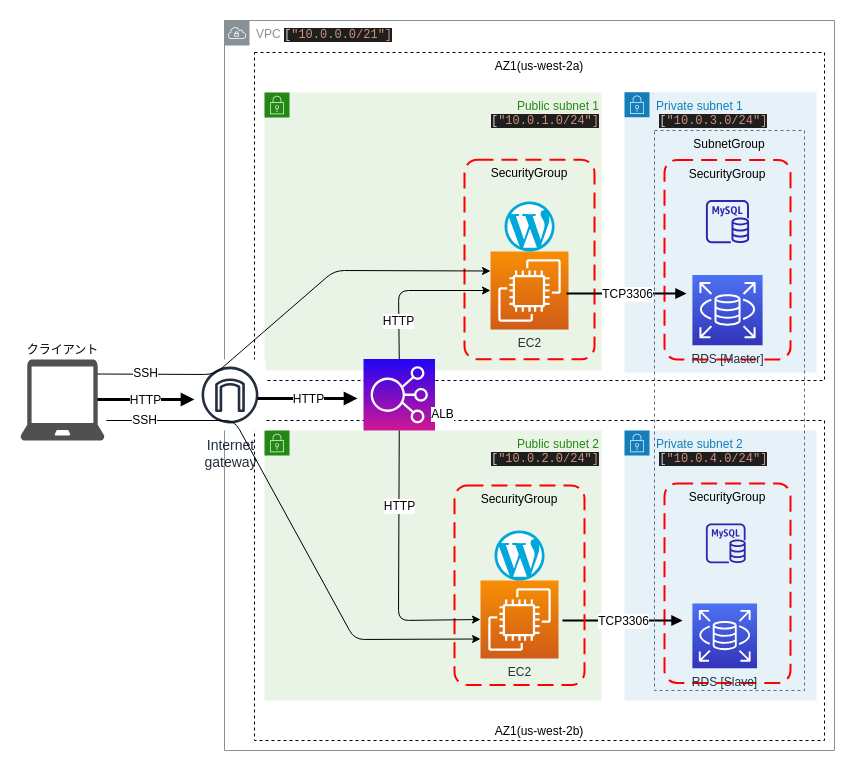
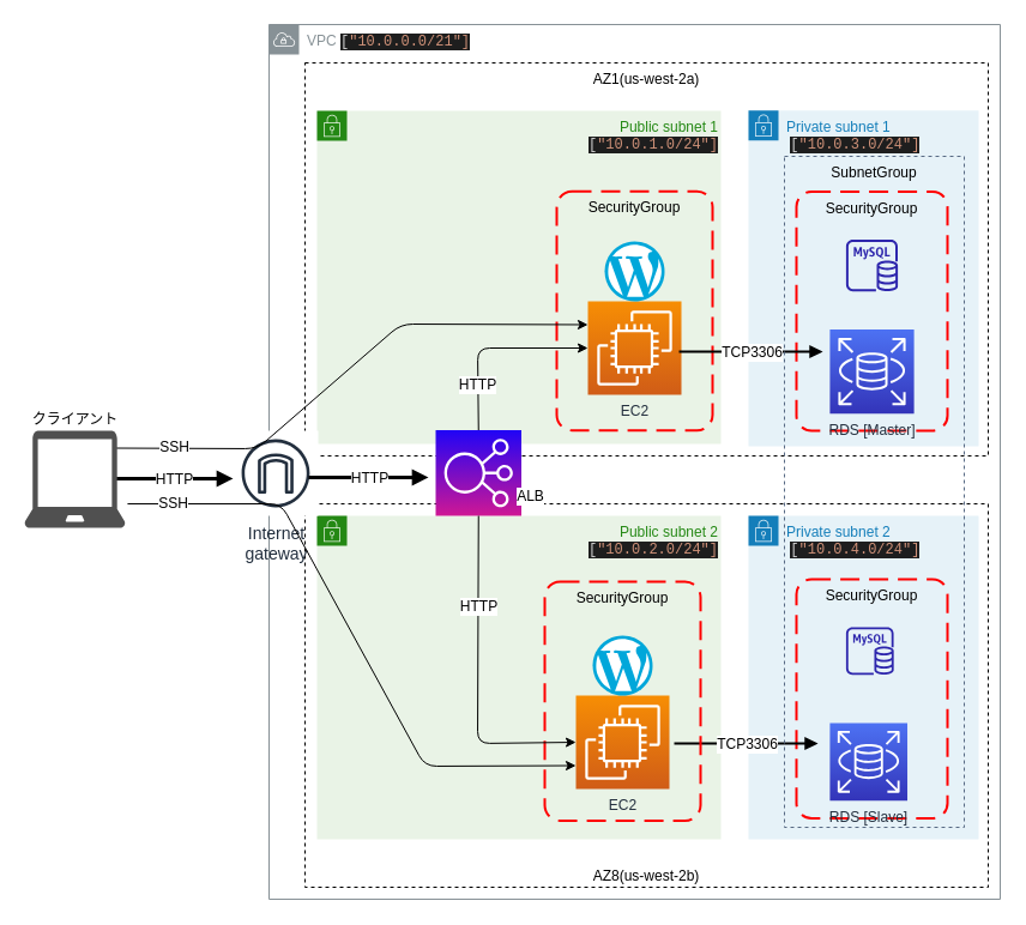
- <mxCell id="4" value="AZ1(us-west-2b)" style="fillColor=none;strokeColor=default;dashed=1;verticalAlign=bottom;fontStyle=0;fontColor=#000000;rounded=0;align=center;" parent="1" vertex="1"><mxGeometry x="254" y="420" width="570" height="320" as="geometry" /></mxCell>
+ <mxCell id="4" value="AZ8(us-west-2b)" style="fillColor=none;strokeColor=default;dashed=1;verticalAlign=bottom;fontStyle=0;fontColor=#000000;rounded=0;align=center;" parent="1" vertex="1"><mxGeometry x="254" y="420" width="570" height="320" as="geometry" /></mxCell>
